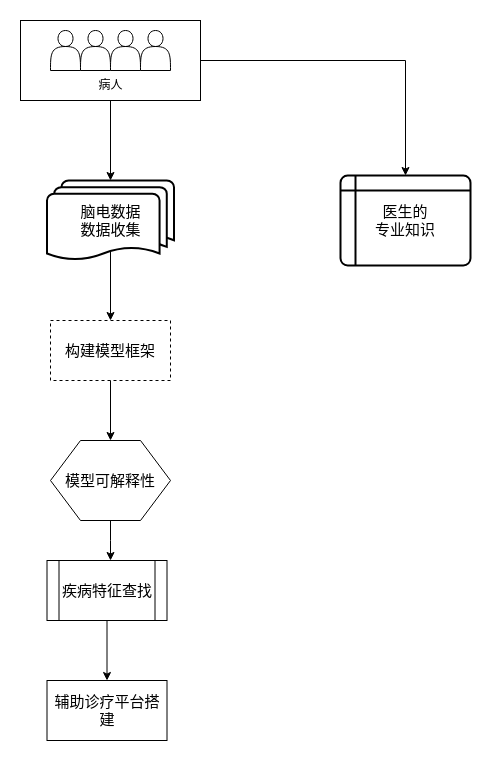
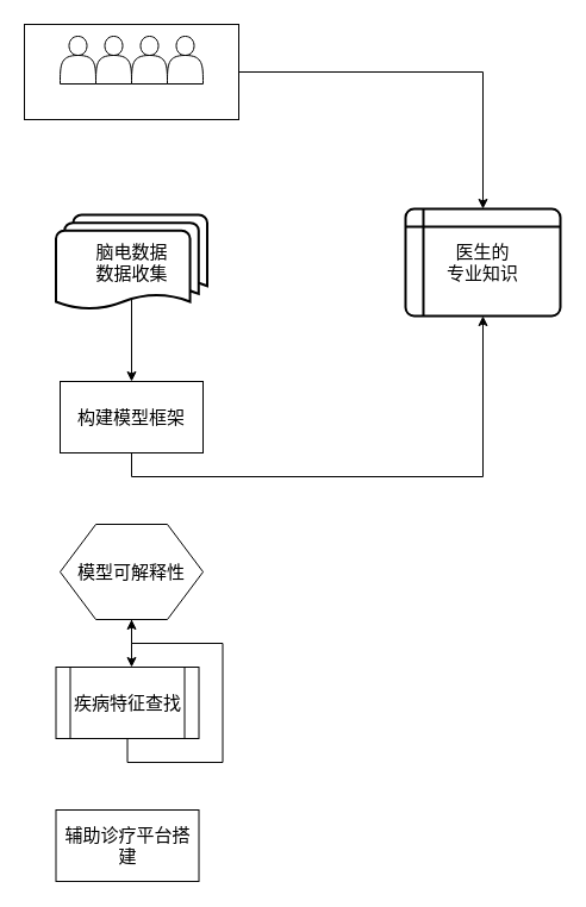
- <mxCell id="11" value="病人" style="rounded=0;whiteSpace=wrap;html=1;fillColor=none;strokeColor=none;" parent="4" vertex="1"><mxGeometry x="61.5" y="50" width="57" height="30" as="geometry" /></mxCell>
- <mxCell id="12" style="edgeStyle=orthogonalEdgeStyle;rounded=0;orthogonalLoop=1;jettySize=auto;html=1;exitX=0.5;exitY=1;exitDx=0;exitDy=0;entryX=0.5;entryY=0;entryDx=0;entryDy=0;entryPerimeter=0;" parent="1" source="11" target="3" edge="1"><mxGeometry relative="1" as="geometry" /></mxCell>
- <mxCell id="14" value="&lt;font style=&quot;font-size: 15px&quot;&gt;构建模型框架&lt;br&gt;&lt;/font&gt;" style="rounded=0;whiteSpace=wrap;html=1;fillColor=none;dashed=1;" parent="1" vertex="1"><mxGeometry x="50" y="320" width="120" height="60" as="geometry" /></mxCell>
+ <mxCell id="14" value="&lt;font style=&quot;font-size: 15px&quot;&gt;构建模型框架&lt;br&gt;&lt;/font&gt;" style="rounded=0;whiteSpace=wrap;html=1;fillColor=none;" parent="1" vertex="1"><mxGeometry x="50" y="320" width="120" height="60" as="geometry" /></mxCell>
- <mxCell id="13" style="edgeStyle=orthogonalEdgeStyle;rounded=0;orthogonalLoop=1;jettySize=auto;html=1;exitX=0.5;exitY=1;exitDx=0;exitDy=0;" edge="1" parent="1" source="14" target="18"><mxGeometry relative="1" as="geometry" /></mxCell>
+ <mxCell id="13" style="edgeStyle=orthogonalEdgeStyle;rounded=0;orthogonalLoop=1;jettySize=auto;html=1;exitX=0.5;exitY=1;exitDx=0;exitDy=0;" edge="1" parent="1" source="14" target="15"><mxGeometry relative="1" as="geometry" /></mxCell>
- <mxCell id="19" style="edgeStyle=orthogonalEdgeStyle;rounded=0;orthogonalLoop=1;jettySize=auto;html=1;exitX=0.5;exitY=1;exitDx=0;exitDy=0;" edge="1" parent="1" source="20" target="21"><mxGeometry relative="1" as="geometry" /></mxCell>
+ <mxCell id="19" style="edgeStyle=orthogonalEdgeStyle;rounded=0;orthogonalLoop=1;jettySize=auto;html=1;exitX=0.5;exitY=1;exitDx=0;exitDy=0;" edge="1" parent="1" source="20" target="18"><mxGeometry relative="1" as="geometry" /></mxCell>
